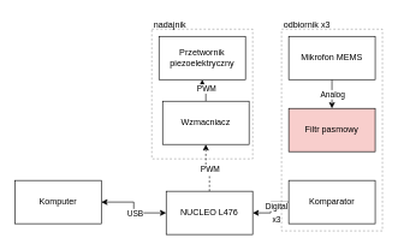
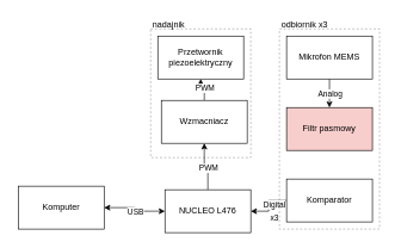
- <mxCell id="5" style="edgeStyle=orthogonalEdgeStyle;rounded=0;orthogonalLoop=1;jettySize=auto;html=1;entryX=0.5;entryY=1;entryDx=0;entryDy=0;startArrow=none;startFill=0;dashed=1;" edge="1" parent="1" source="7" target="4"><mxGeometry relative="1" as="geometry" /></mxCell>
+ <mxCell id="5" style="edgeStyle=orthogonalEdgeStyle;rounded=0;orthogonalLoop=1;jettySize=auto;html=1;entryX=0.5;entryY=1;entryDx=0;entryDy=0;startArrow=none;startFill=0;" edge="1" parent="1" source="7" target="4"><mxGeometry relative="1" as="geometry" /></mxCell>
- <mxCell id="18" value="Komputer" style="rounded=0;whiteSpace=wrap;html=1;" vertex="1" parent="1"><mxGeometry x="20" y="250" width="120" height="60" as="geometry" /></mxCell>
+ <mxCell id="18" value="Komputer" style="rounded=0;whiteSpace=wrap;html=1;" vertex="1" parent="1"><mxGeometry x="25" y="260" width="120" height="60" as="geometry" /></mxCell>
